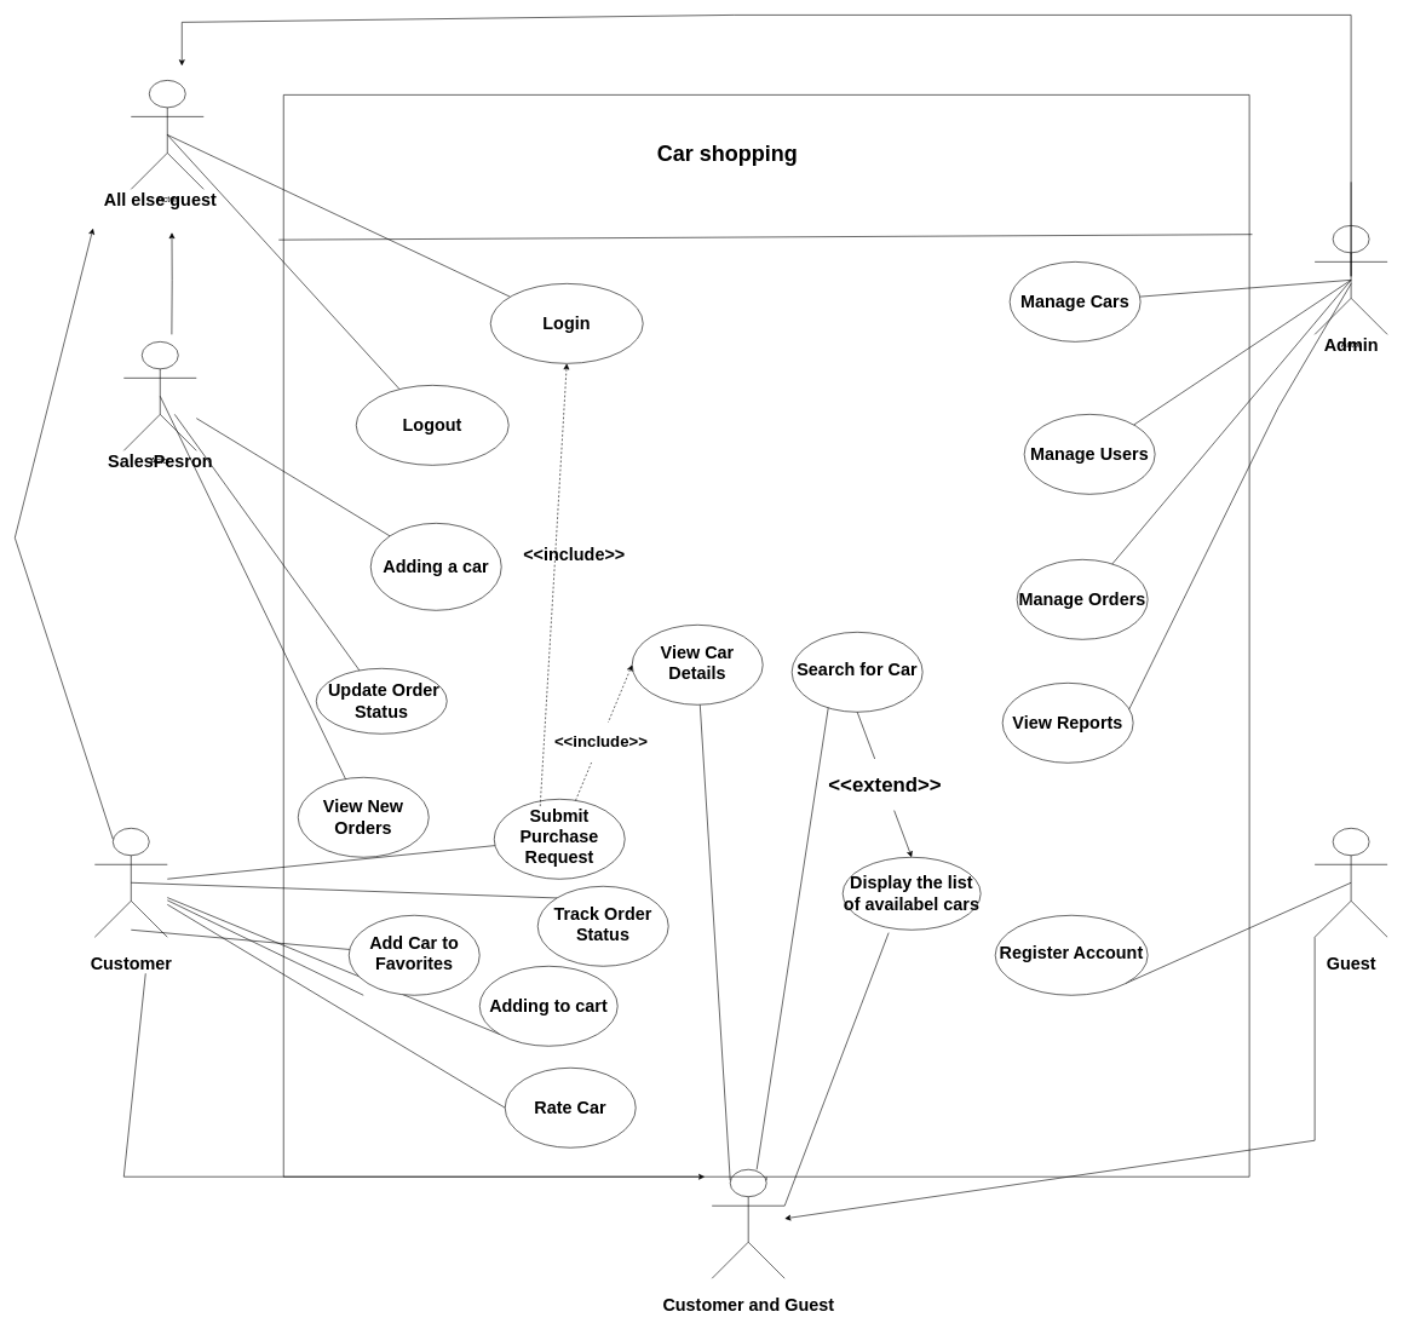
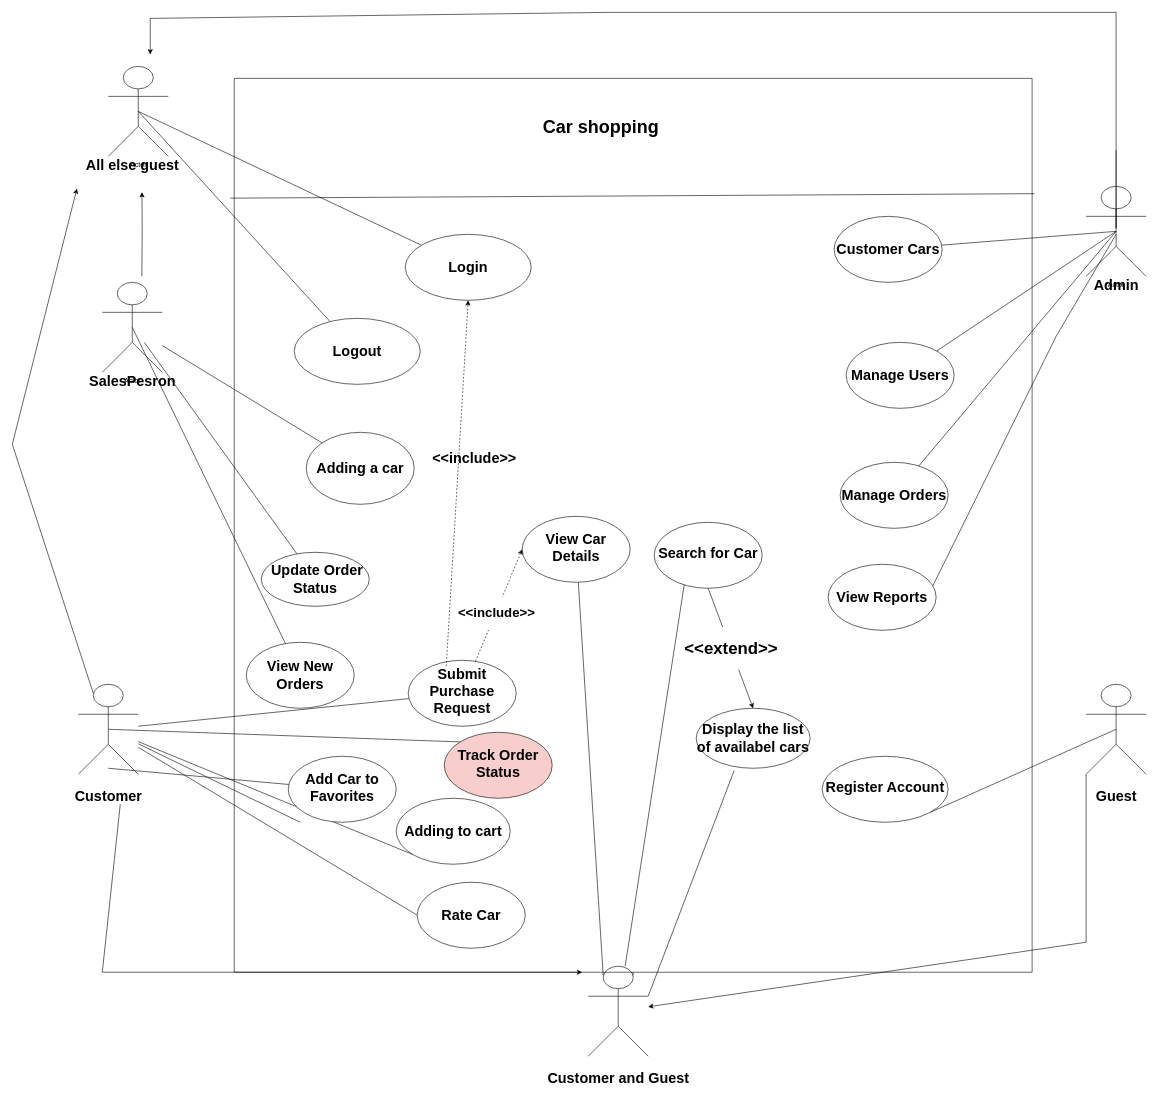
- <mxCell id="45" value="&lt;h1&gt;Manage Cars&lt;/h1&gt;" style="ellipse;whiteSpace=wrap;html=1;" parent="36" vertex="1"><mxGeometry x="1000" y="230" width="180" height="110" as="geometry" /></mxCell>
+ <mxCell id="45" value="&lt;h1&gt;Customer Cars&lt;/h1&gt;" style="ellipse;whiteSpace=wrap;html=1;" parent="36" vertex="1"><mxGeometry x="1000" y="230" width="180" height="110" as="geometry" /></mxCell>
- <mxCell id="42" value="&lt;h1&gt;&lt;table&gt;&lt;tbody&gt;&lt;tr data-end=&quot;573&quot; data-start=&quot;536&quot;&gt;&lt;td data-col-size=&quot;sm&quot; data-end=&quot;573&quot; data-start=&quot;536&quot;&gt;Track Order Status&lt;/td&gt;&lt;/tr&gt;&lt;/tbody&gt;&lt;/table&gt;&lt;table&gt;&lt;tbody&gt;&lt;tr data-end=&quot;611&quot; data-start=&quot;574&quot;&gt;&lt;td data-col-size=&quot;sm&quot; data-end=&quot;611&quot; data-start=&quot;574&quot;&gt;&lt;/td&gt;&lt;/tr&gt;&lt;/tbody&gt;&lt;/table&gt;&lt;/h1&gt;" style="ellipse;whiteSpace=wrap;html=1;" parent="36" vertex="1"><mxGeometry x="350" y="1090" width="180" height="110" as="geometry" /></mxCell>
+ <mxCell id="42" value="&lt;h1&gt;&lt;table&gt;&lt;tbody&gt;&lt;tr data-end=&quot;573&quot; data-start=&quot;536&quot;&gt;&lt;td data-col-size=&quot;sm&quot; data-end=&quot;573&quot; data-start=&quot;536&quot;&gt;Track Order Status&lt;/td&gt;&lt;/tr&gt;&lt;/tbody&gt;&lt;/table&gt;&lt;table&gt;&lt;tbody&gt;&lt;tr data-end=&quot;611&quot; data-start=&quot;574&quot;&gt;&lt;td data-col-size=&quot;sm&quot; data-end=&quot;611&quot; data-start=&quot;574&quot;&gt;&lt;/td&gt;&lt;/tr&gt;&lt;/tbody&gt;&lt;/table&gt;&lt;/h1&gt;" style="ellipse;whiteSpace=wrap;html=1;fillColor=#f8cecc;" parent="36" vertex="1"><mxGeometry x="350" y="1090" width="180" height="110" as="geometry" /></mxCell>
